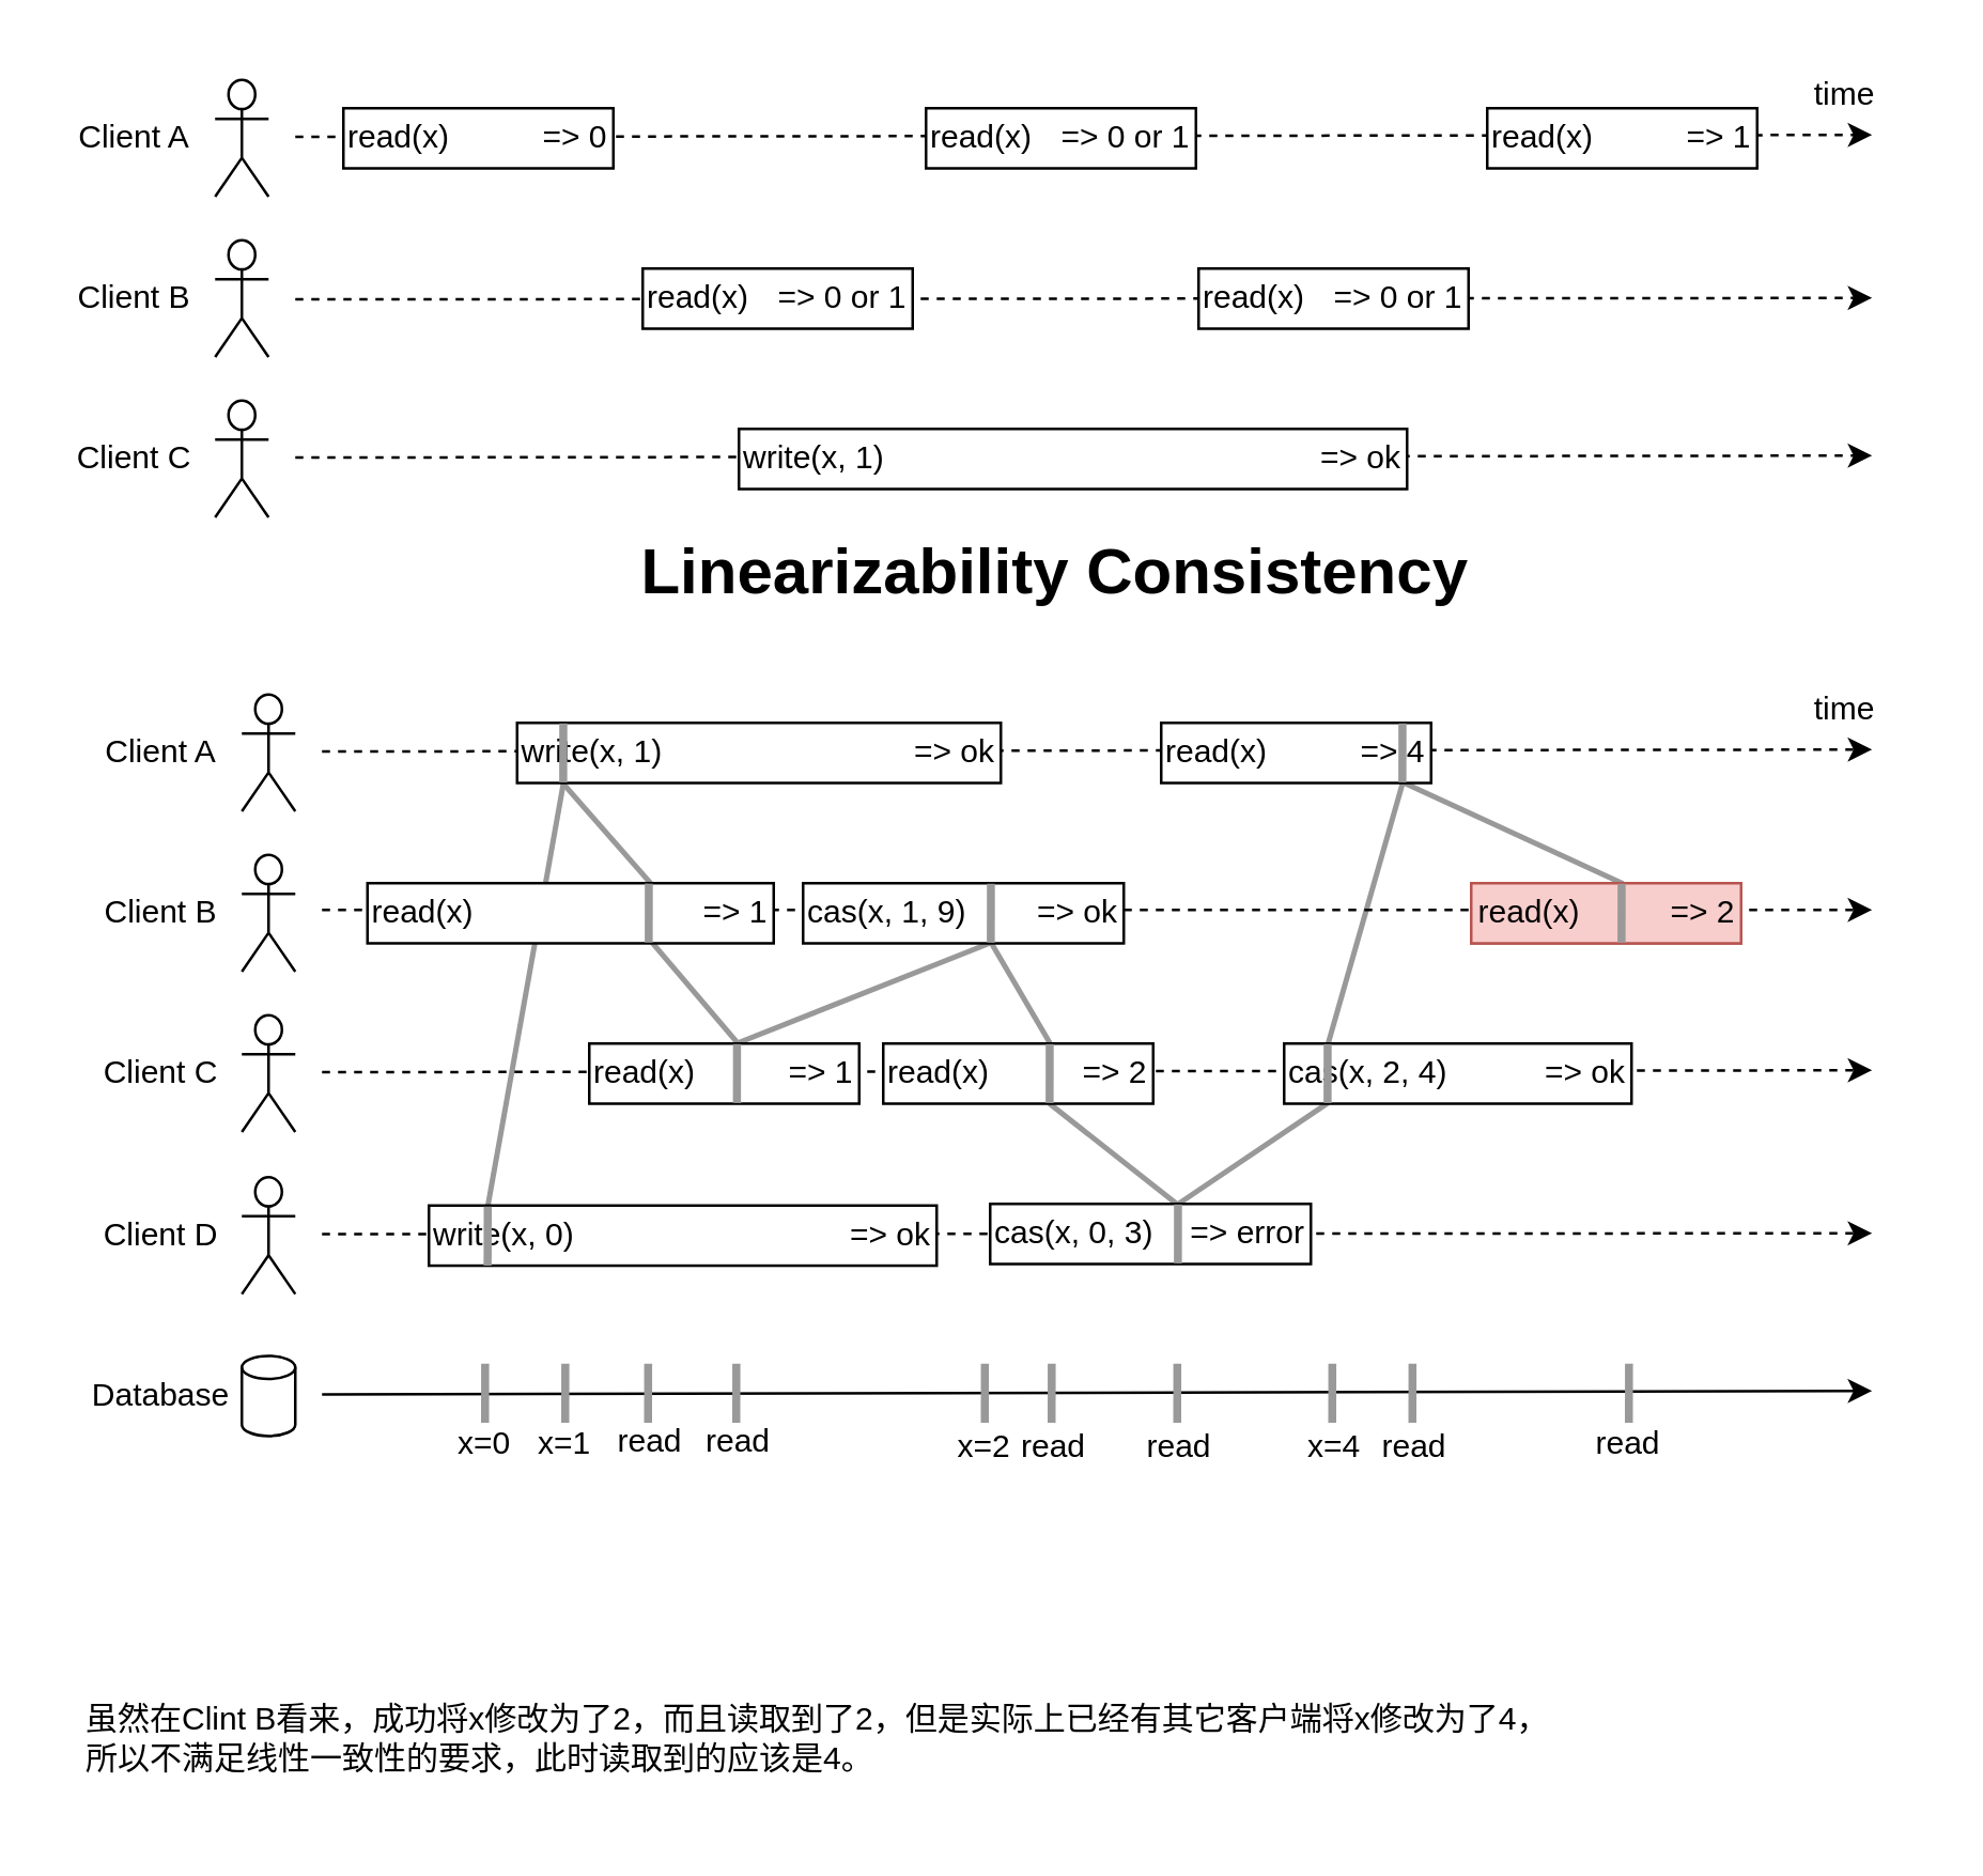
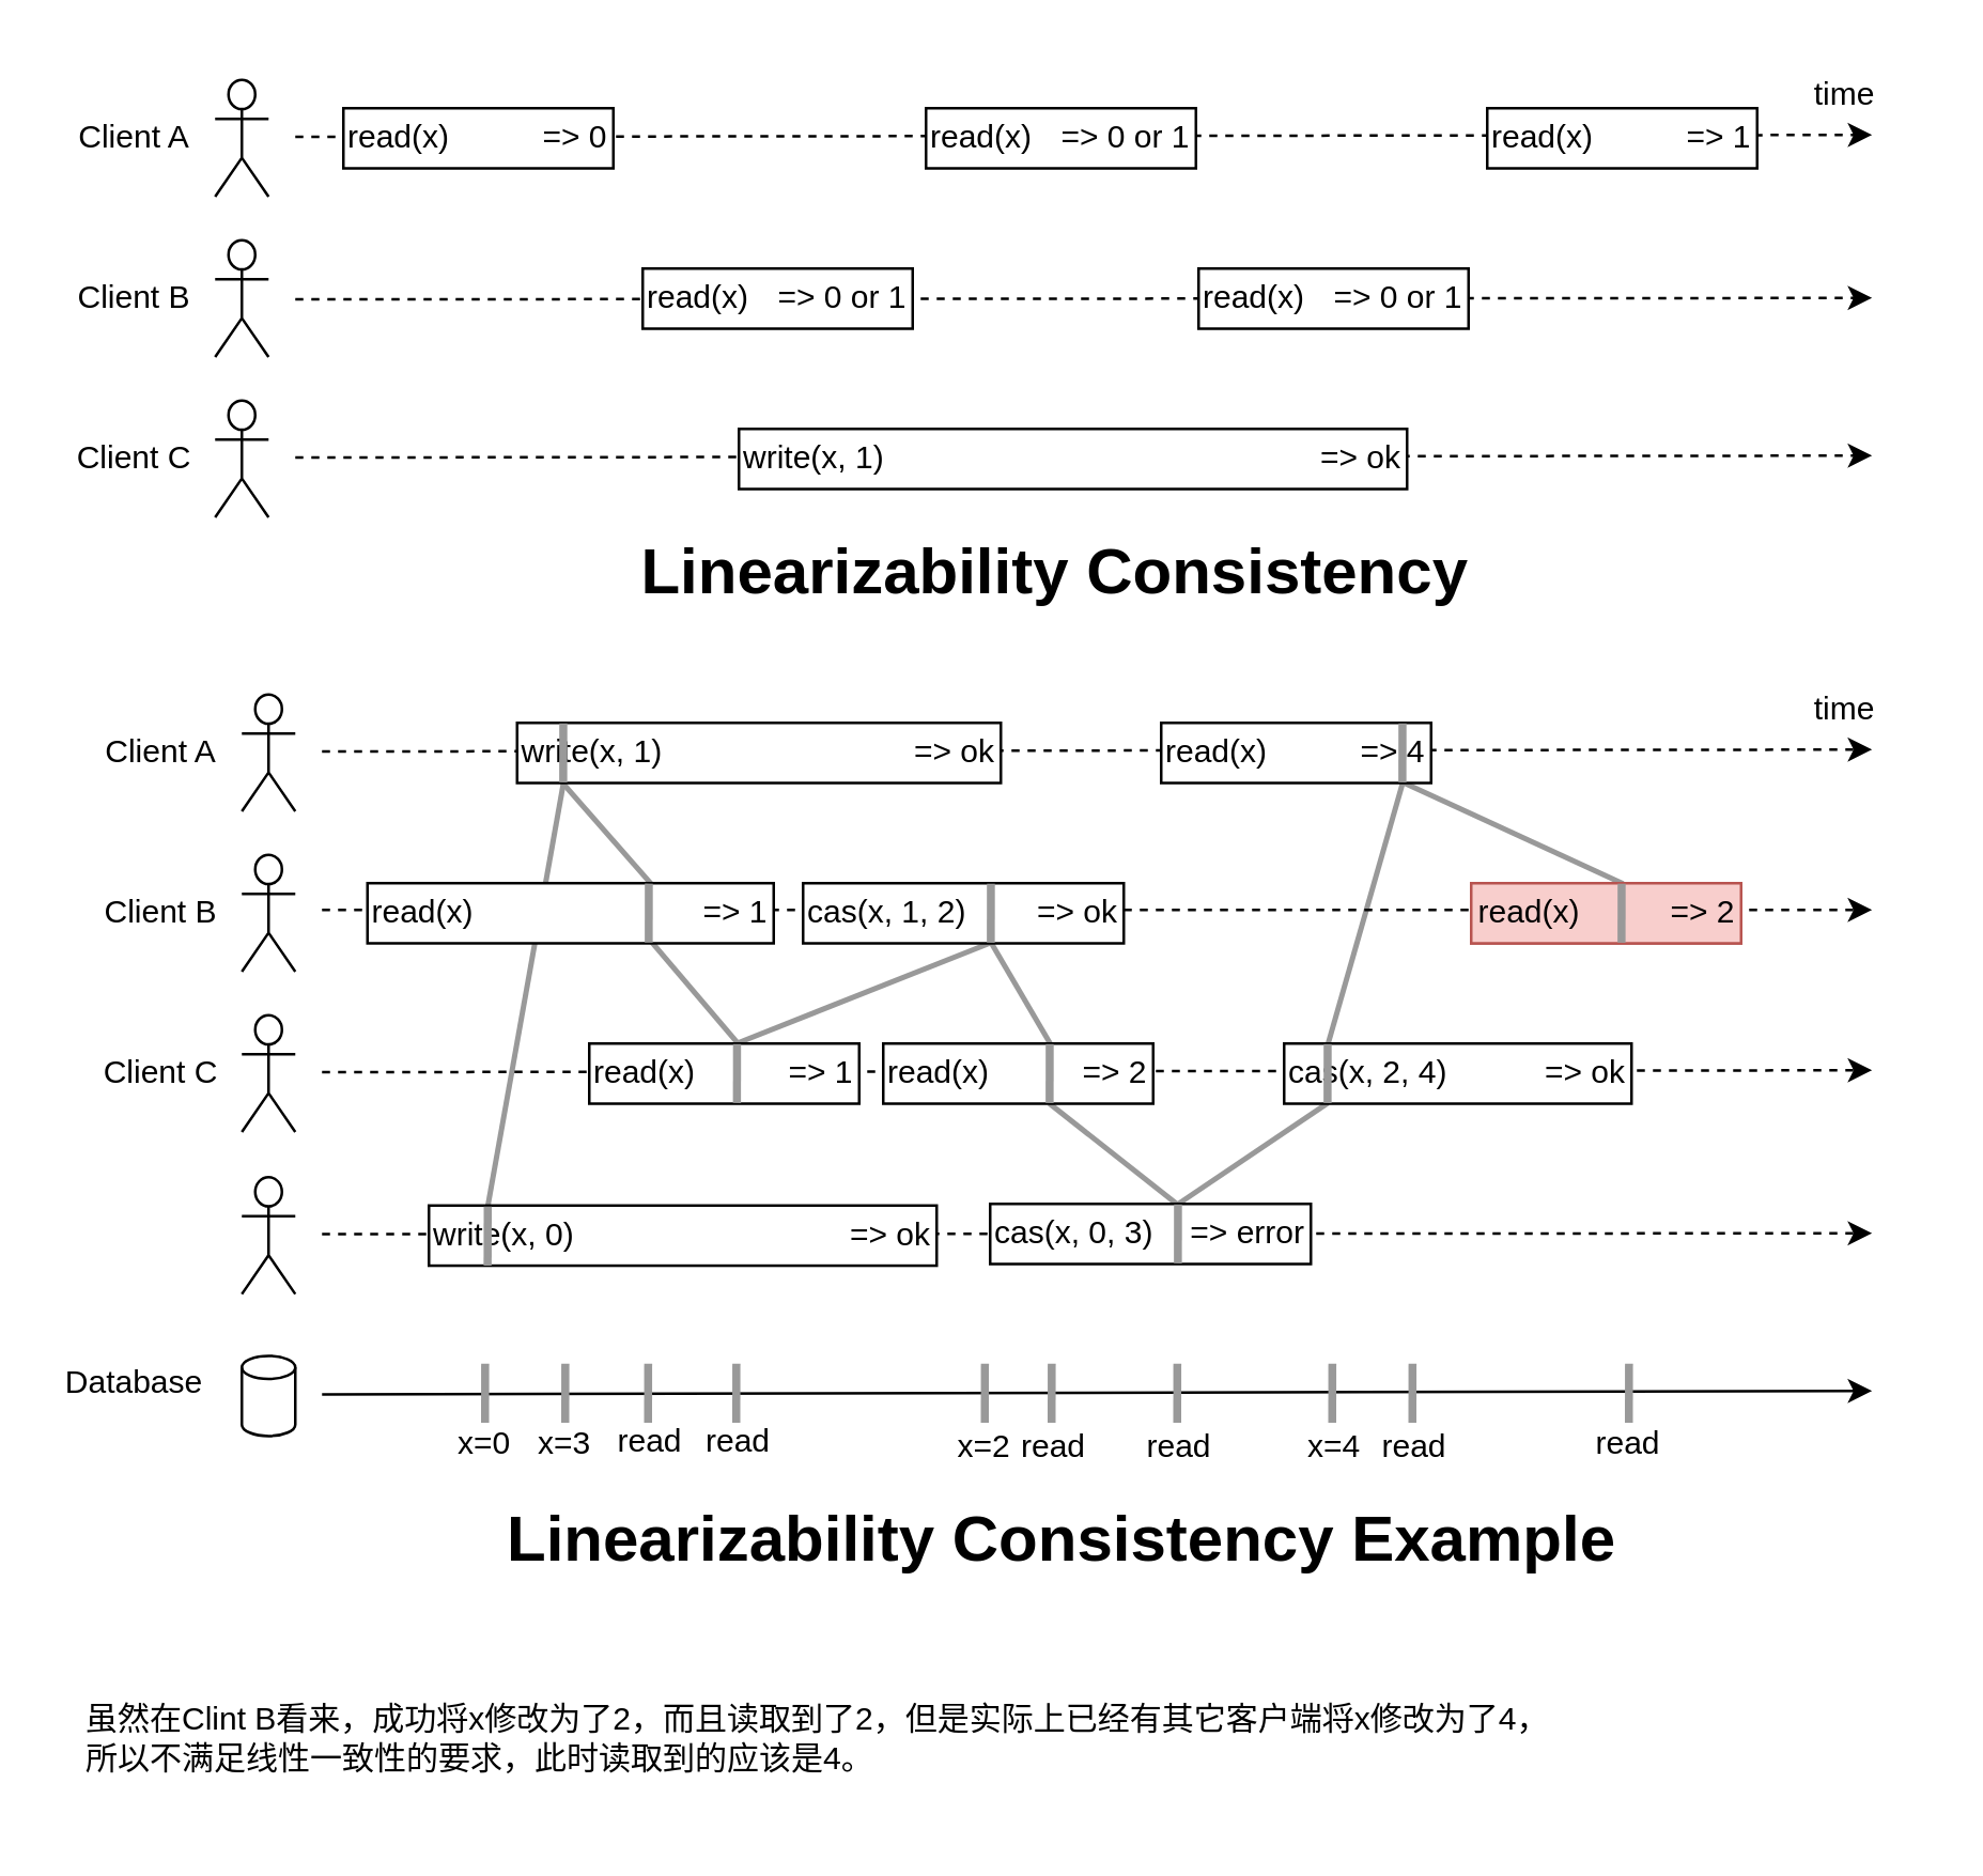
- <mxCell id="79" value="cas(x, 1, 9)" style="text;html=1;strokeColor=none;fillColor=none;align=left;verticalAlign=middle;whiteSpace=wrap;rounded=0;container=0;" parent="77" vertex="1"><mxGeometry y="1.25" width="70" height="20" as="geometry" /></mxCell>
+ <mxCell id="79" value="cas(x, 1, 2)" style="text;html=1;strokeColor=none;fillColor=none;align=left;verticalAlign=middle;whiteSpace=wrap;rounded=0;container=0;" parent="77" vertex="1"><mxGeometry y="1.25" width="70" height="20" as="geometry" /></mxCell>
- <mxCell id="71" value="Client D" style="text;html=1;strokeColor=none;fillColor=none;align=center;verticalAlign=middle;whiteSpace=wrap;rounded=0;" parent="1" vertex="1"><mxGeometry x="30" y="446.87" width="60" height="30" as="geometry" /></mxCell>
- <mxCell id="74" value="Database" style="text;html=1;strokeColor=none;fillColor=none;align=center;verticalAlign=middle;whiteSpace=wrap;rounded=0;" parent="1" vertex="1"><mxGeometry x="30" y="506.87" width="60" height="30" as="geometry" /></mxCell>
+ <mxCell id="74" value="Database" style="text;html=1;strokeColor=none;fillColor=none;align=center;verticalAlign=middle;whiteSpace=wrap;rounded=0;" parent="1" vertex="1"><mxGeometry x="20" y="501.87" width="60" height="30" as="geometry" /></mxCell>
- <mxCell id="116" value="x=1" style="text;html=1;strokeColor=none;fillColor=none;align=center;verticalAlign=middle;whiteSpace=wrap;rounded=0;" parent="1" vertex="1"><mxGeometry x="196" y="530" width="30" height="20" as="geometry" /></mxCell>
+ <mxCell id="116" value="x=3" style="text;html=1;strokeColor=none;fillColor=none;align=center;verticalAlign=middle;whiteSpace=wrap;rounded=0;" parent="1" vertex="1"><mxGeometry x="196" y="530" width="30" height="20" as="geometry" /></mxCell>
+ <mxCell id="132" value="&lt;b&gt;&lt;font style=&quot;font-size: 24px;&quot;&gt;Linearizability Consistency Example&lt;/font&gt;&lt;/b&gt;" style="text;whiteSpace=wrap;html=1;align=center;" parent="1" vertex="1"><mxGeometry x="164.75" y="555" width="463.5" height="40" as="geometry" /></mxCell>
